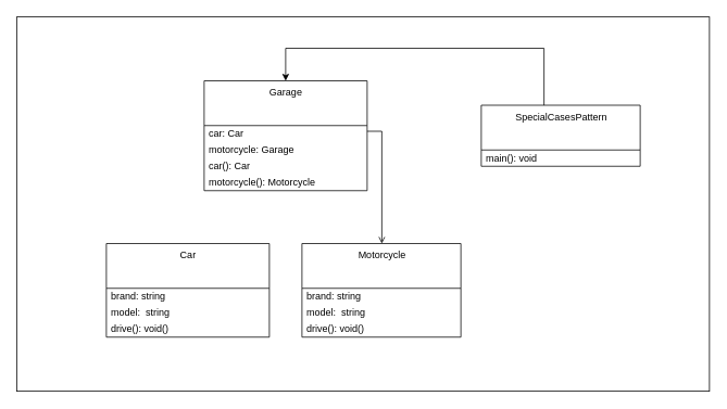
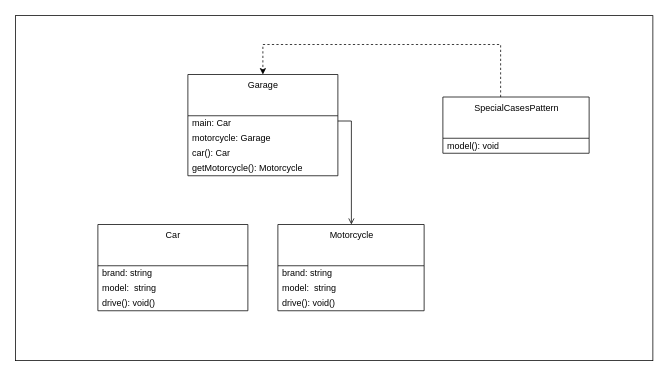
- <mxCell id="17" style="edgeStyle=orthogonalEdgeStyle;rounded=0;orthogonalLoop=1;jettySize=auto;html=1;entryX=0.5;entryY=0;entryDx=0;entryDy=0;" edge="1" parent="1" source="18" target="4"><mxGeometry relative="1" as="geometry"><Array as="points"><mxPoint x="667" y="58.5" /><mxPoint x="350" y="58.5" /></Array></mxGeometry></mxCell>
+ <mxCell id="17" style="edgeStyle=orthogonalEdgeStyle;rounded=0;orthogonalLoop=1;jettySize=auto;html=1;entryX=0.5;entryY=0;entryDx=0;entryDy=0;dashed=1;" edge="1" parent="1" source="18" target="4"><mxGeometry relative="1" as="geometry"><Array as="points"><mxPoint x="667" y="58.5" /><mxPoint x="350" y="58.5" /></Array></mxGeometry></mxCell>
- <mxCell id="5" value="&lt;div&gt;car: Car&lt;/div&gt;" style="text;html=1;strokeColor=none;fillColor=none;align=left;verticalAlign=middle;spacingLeft=4;spacingRight=4;overflow=hidden;rotatable=0;points=[[0,0.5],[1,0.5]];portConstraint=eastwest;" vertex="1" parent="4"><mxGeometry y="55" width="200" height="20" as="geometry" /></mxCell>
+ <mxCell id="5" value="&lt;div&gt;main: Car&lt;/div&gt;" style="text;html=1;strokeColor=none;fillColor=none;align=left;verticalAlign=middle;spacingLeft=4;spacingRight=4;overflow=hidden;rotatable=0;points=[[0,0.5],[1,0.5]];portConstraint=eastwest;" vertex="1" parent="4"><mxGeometry y="55" width="200" height="20" as="geometry" /></mxCell>
- <mxCell id="19" value="&lt;div&gt;main(): void&lt;/div&gt;" style="text;html=1;strokeColor=none;fillColor=none;align=left;verticalAlign=middle;spacingLeft=4;spacingRight=4;overflow=hidden;rotatable=0;points=[[0,0.5],[1,0.5]];portConstraint=eastwest;" vertex="1" parent="18"><mxGeometry y="55" width="195" height="20" as="geometry" /></mxCell>
+ <mxCell id="19" value="&lt;div&gt;model(): void&lt;/div&gt;" style="text;html=1;strokeColor=none;fillColor=none;align=left;verticalAlign=middle;spacingLeft=4;spacingRight=4;overflow=hidden;rotatable=0;points=[[0,0.5],[1,0.5]];portConstraint=eastwest;" vertex="1" parent="18"><mxGeometry y="55" width="195" height="20" as="geometry" /></mxCell>
- <mxCell id="8" value="&lt;div&gt;motorcycle(): Motorcycle&lt;/div&gt;" style="text;html=1;strokeColor=none;fillColor=none;align=left;verticalAlign=middle;spacingLeft=4;spacingRight=4;overflow=hidden;rotatable=0;points=[[0,0.5],[1,0.5]];portConstraint=eastwest;" vertex="1" parent="4"><mxGeometry y="115" width="200" height="20" as="geometry" /></mxCell>
+ <mxCell id="8" value="&lt;div&gt;getMotorcycle(): Motorcycle&lt;/div&gt;" style="text;html=1;strokeColor=none;fillColor=none;align=left;verticalAlign=middle;spacingLeft=4;spacingRight=4;overflow=hidden;rotatable=0;points=[[0,0.5],[1,0.5]];portConstraint=eastwest;" vertex="1" parent="4"><mxGeometry y="115" width="200" height="20" as="geometry" /></mxCell>
